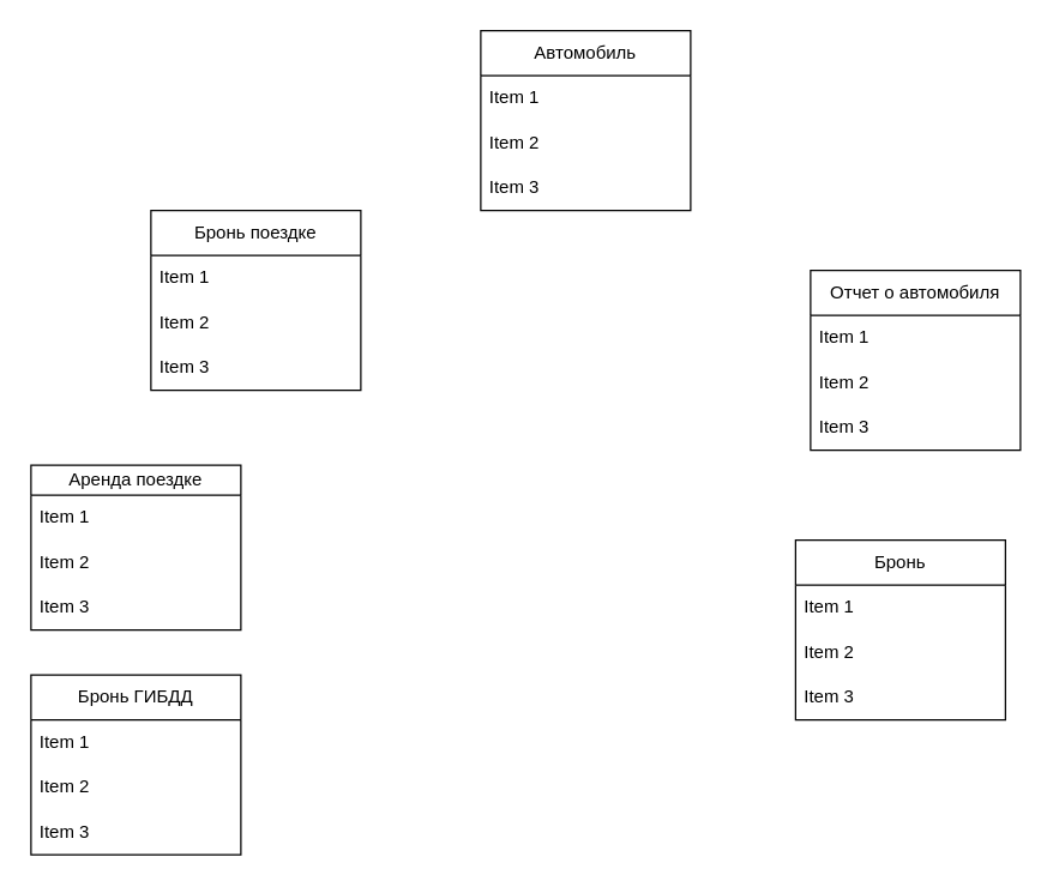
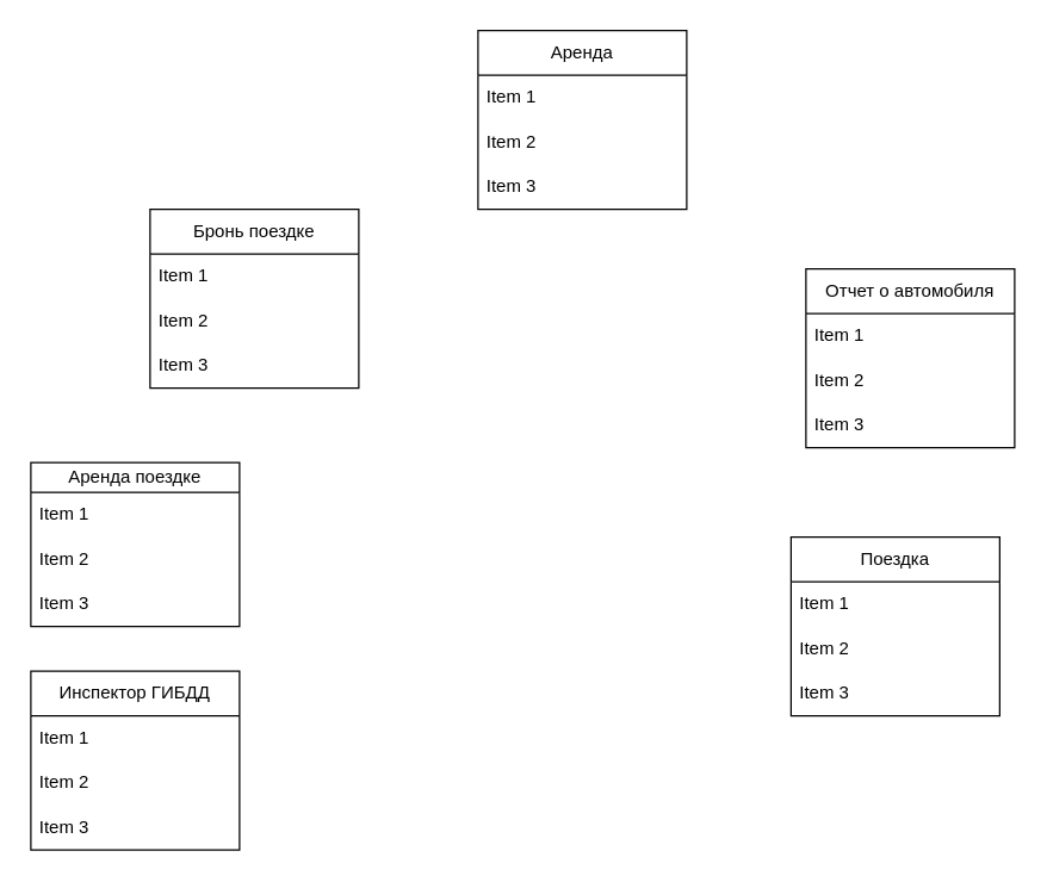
- <mxCell id="2" value="Автомобиль" style="swimlane;fontStyle=0;childLayout=stackLayout;horizontal=1;startSize=30;horizontalStack=0;resizeParent=1;resizeParentMax=0;resizeLast=0;collapsible=1;marginBottom=0;whiteSpace=wrap;html=1;" vertex="1" parent="1"><mxGeometry x="320" y="20" width="140" height="120" as="geometry" /></mxCell>
+ <mxCell id="2" value="Аренда" style="swimlane;fontStyle=0;childLayout=stackLayout;horizontal=1;startSize=30;horizontalStack=0;resizeParent=1;resizeParentMax=0;resizeLast=0;collapsible=1;marginBottom=0;whiteSpace=wrap;html=1;" vertex="1" parent="1"><mxGeometry x="320" y="20" width="140" height="120" as="geometry" /></mxCell>
- <mxCell id="10" value="Бронь" style="swimlane;fontStyle=0;childLayout=stackLayout;horizontal=1;startSize=30;horizontalStack=0;resizeParent=1;resizeParentMax=0;resizeLast=0;collapsible=1;marginBottom=0;whiteSpace=wrap;html=1;" vertex="1" parent="1"><mxGeometry x="530" y="360" width="140" height="120" as="geometry" /></mxCell>
+ <mxCell id="10" value="Поездка" style="swimlane;fontStyle=0;childLayout=stackLayout;horizontal=1;startSize=30;horizontalStack=0;resizeParent=1;resizeParentMax=0;resizeLast=0;collapsible=1;marginBottom=0;whiteSpace=wrap;html=1;" vertex="1" parent="1"><mxGeometry x="530" y="360" width="140" height="120" as="geometry" /></mxCell>
- <mxCell id="22" value="Бронь ГИБДД" style="swimlane;fontStyle=0;childLayout=stackLayout;horizontal=1;startSize=30;horizontalStack=0;resizeParent=1;resizeParentMax=0;resizeLast=0;collapsible=1;marginBottom=0;whiteSpace=wrap;html=1;" vertex="1" parent="1"><mxGeometry x="20" y="450" width="140" height="120" as="geometry" /></mxCell>
+ <mxCell id="22" value="Инспектор ГИБДД" style="swimlane;fontStyle=0;childLayout=stackLayout;horizontal=1;startSize=30;horizontalStack=0;resizeParent=1;resizeParentMax=0;resizeLast=0;collapsible=1;marginBottom=0;whiteSpace=wrap;html=1;" vertex="1" parent="1"><mxGeometry x="20" y="450" width="140" height="120" as="geometry" /></mxCell>
